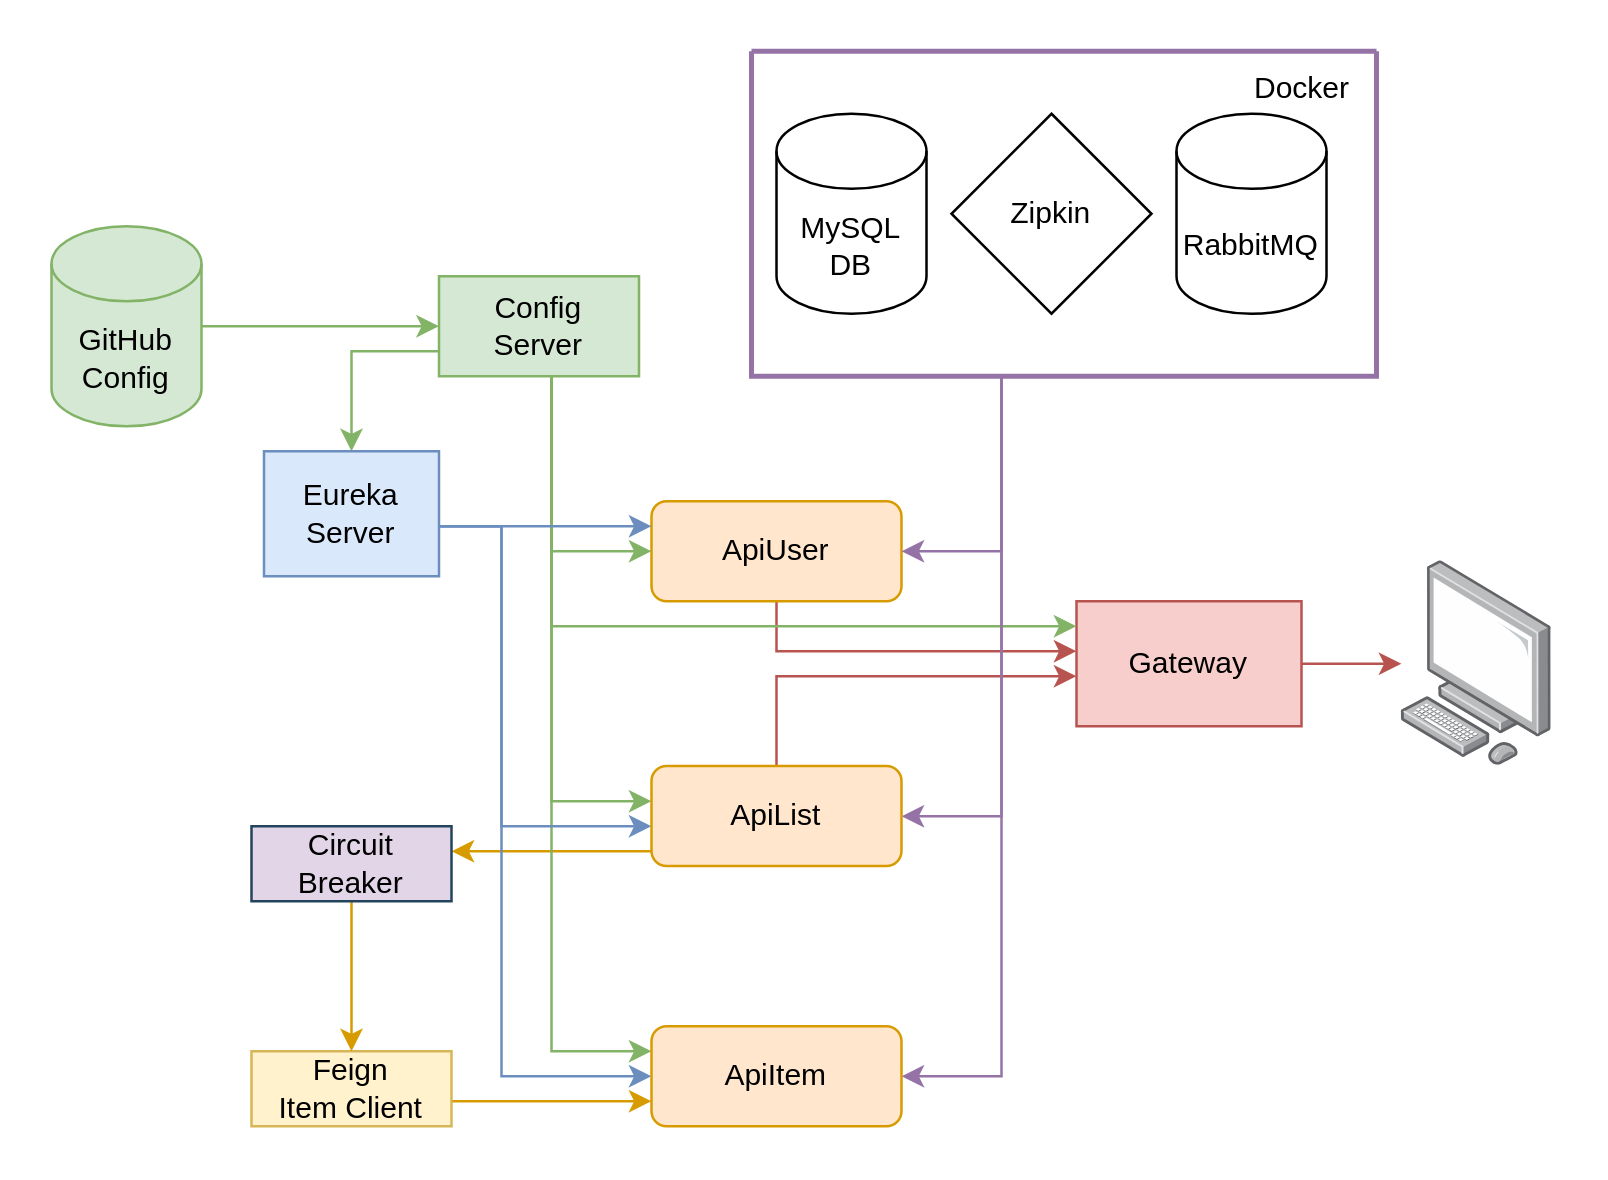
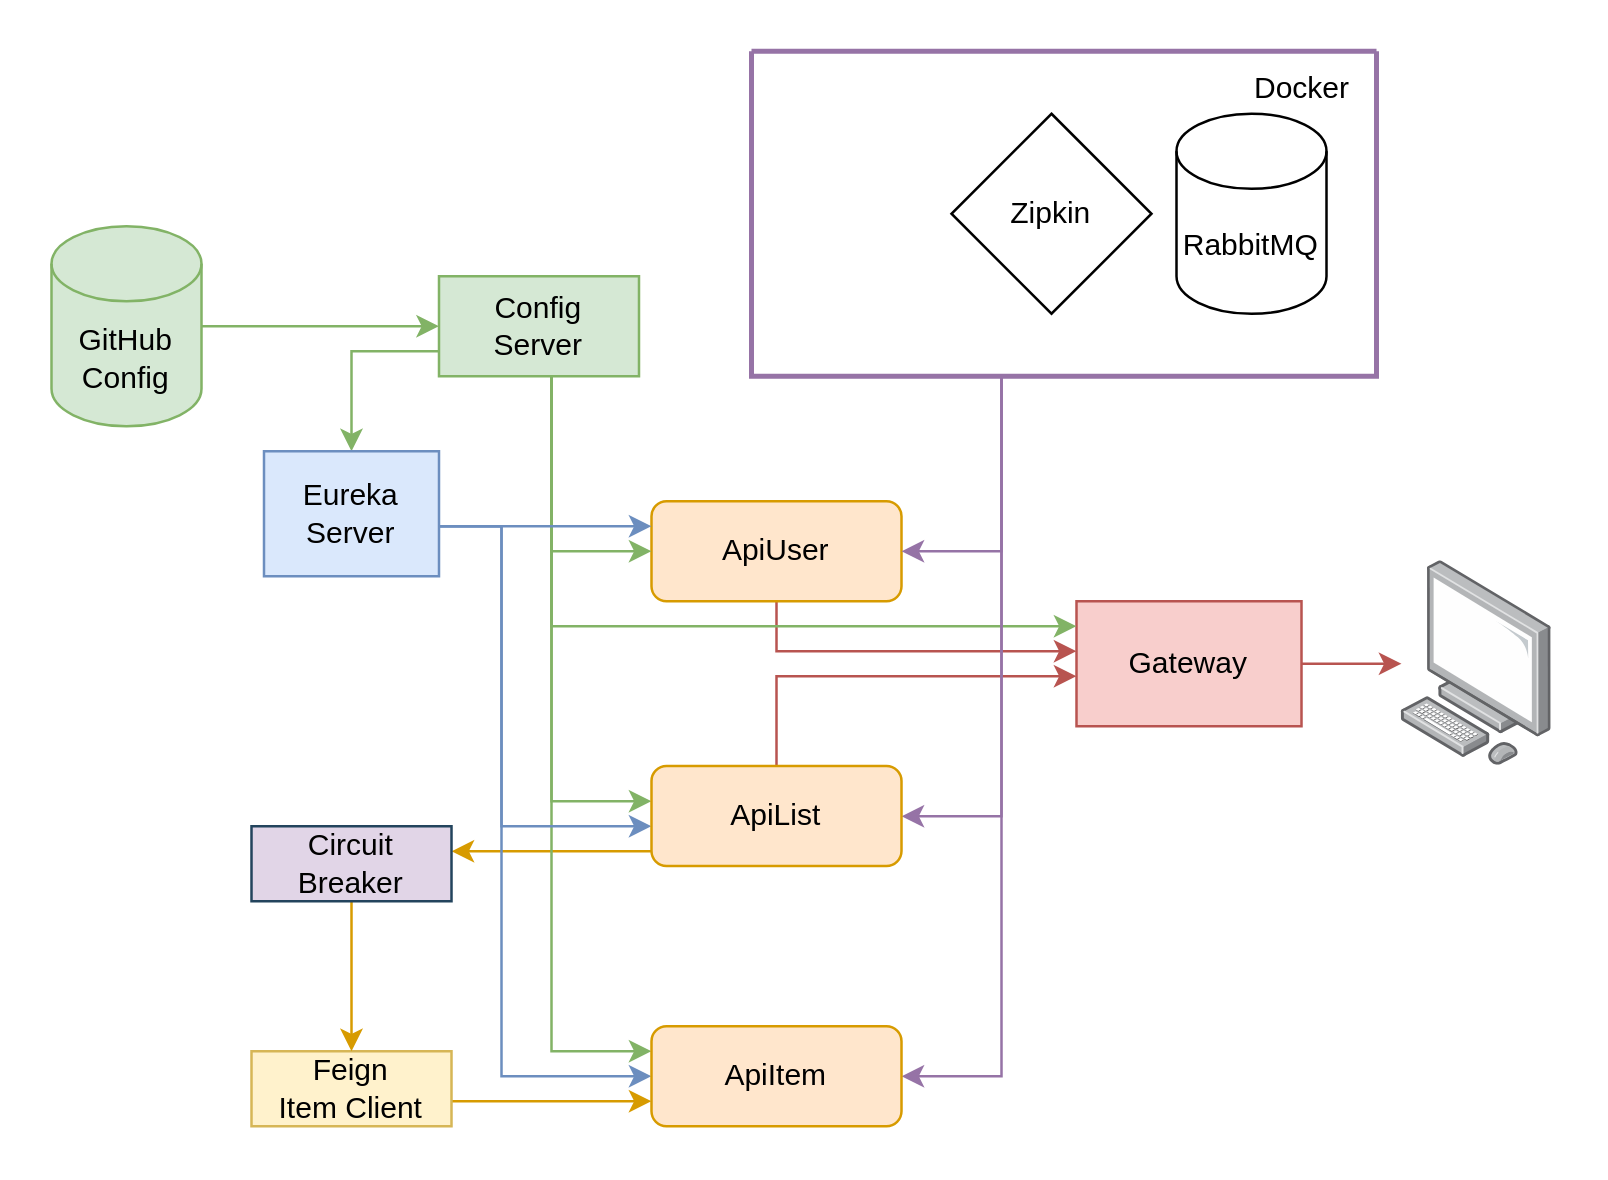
- <mxCell id="31" value="&lt;div&gt;MySQL&lt;/div&gt;&lt;div&gt;DB&lt;br&gt;&lt;/div&gt;" style="shape=cylinder3;whiteSpace=wrap;html=1;boundedLbl=1;backgroundOutline=1;size=15;fillColor=none;" parent="28" vertex="1"><mxGeometry x="10" y="25" width="60" height="80" as="geometry" /></mxCell>
